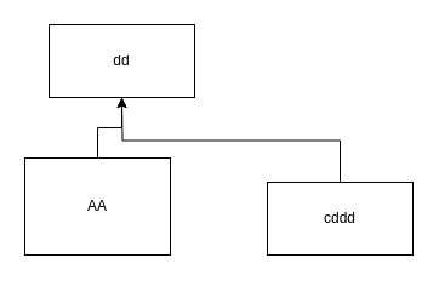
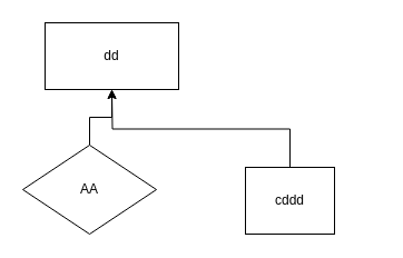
- <mxCell id="3" value="AA" style="rounded=0;whiteSpace=wrap;html=1;" parent="1" vertex="1"><mxGeometry x="20" y="130" width="120" height="80" as="geometry" /></mxCell>
+ <mxCell id="3" value="AA" style="rhombus;whiteSpace=wrap;html=1;" parent="1" vertex="1"><mxGeometry x="20" y="130" width="120" height="80" as="geometry" /></mxCell>
- <mxCell id="5" value="cddd" style="rounded=0;whiteSpace=wrap;html=1;" parent="1" vertex="1"><mxGeometry x="220" y="150" width="120" height="60" as="geometry" /></mxCell>
+ <mxCell id="5" value="cddd" style="rounded=0;whiteSpace=wrap;html=1;" parent="1" vertex="1"><mxGeometry x="220" y="150" width="80" height="60" as="geometry" /></mxCell>
